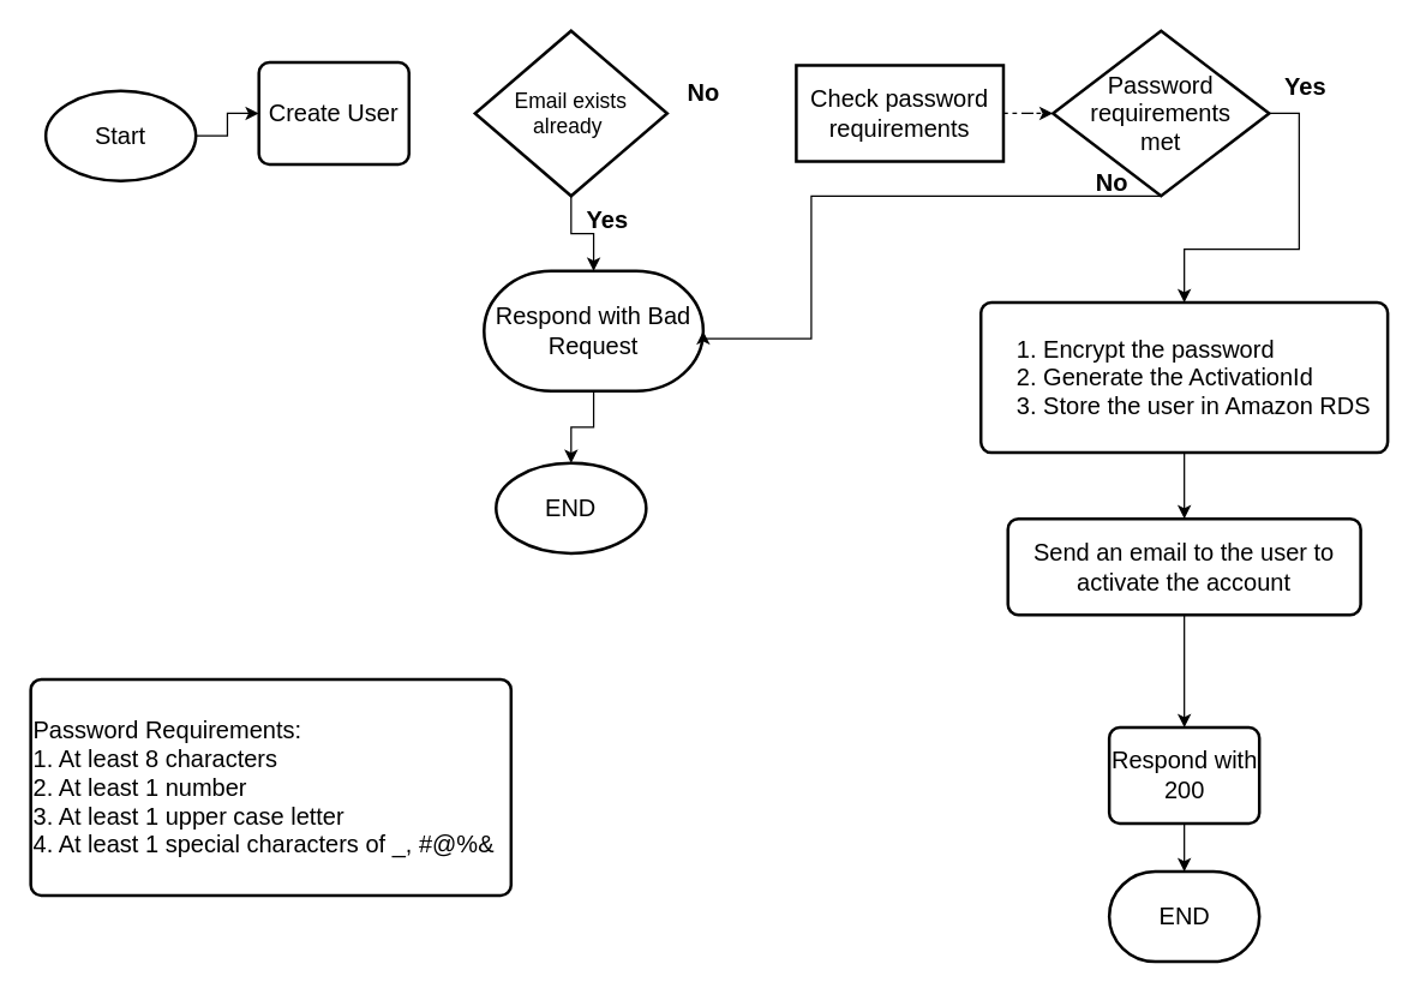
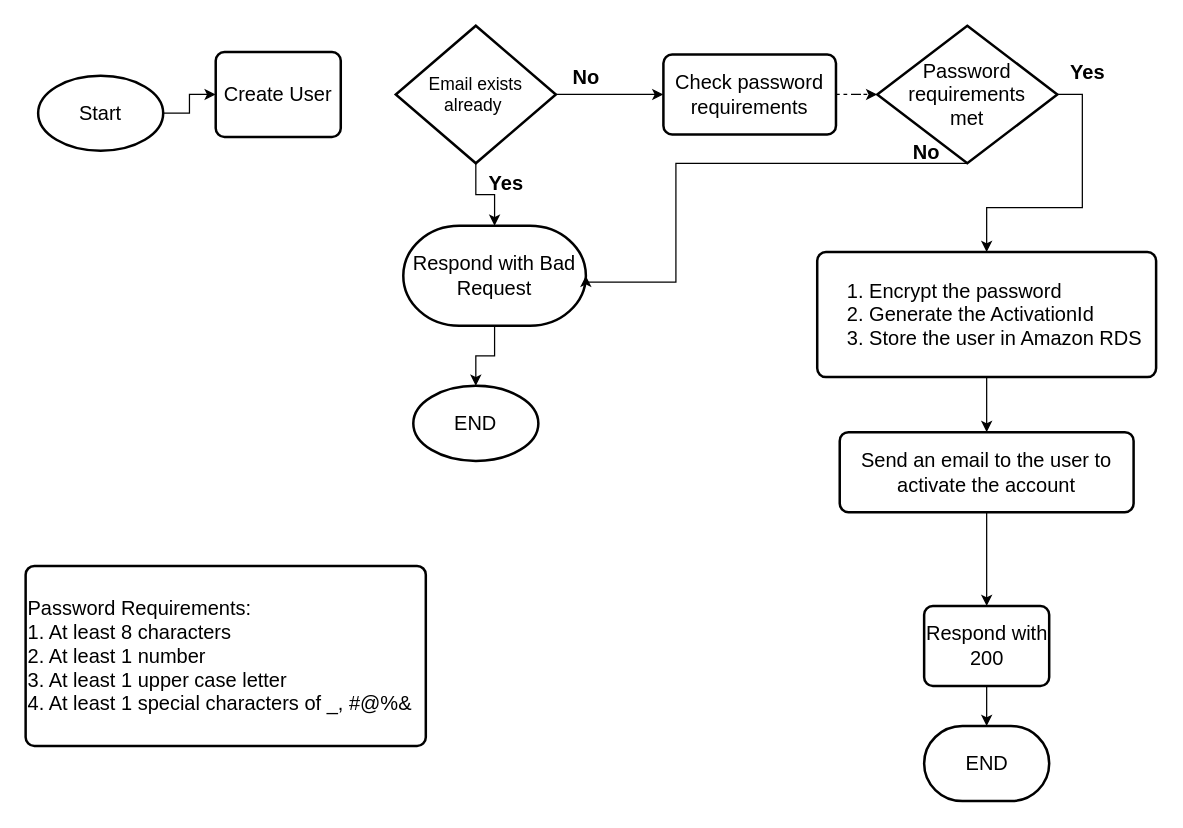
+ <mxCell id="5" value="" style="edgeStyle=orthogonalEdgeStyle;rounded=0;orthogonalLoop=1;jettySize=auto;html=1;fontSize=14;" edge="1" parent="1" source="7" target="9"><mxGeometry relative="1" as="geometry" /></mxCell>
- <mxCell id="9" value="Check password requirements" style="whiteSpace=wrap;html=1;absoluteArcSize=1;arcSize=14;strokeWidth=2;fontSize=16;rounded=0;" vertex="1" parent="1"><mxGeometry x="530" y="43" width="138" height="64" as="geometry" /></mxCell>
+ <mxCell id="9" value="Check password requirements" style="rounded=1;whiteSpace=wrap;html=1;absoluteArcSize=1;arcSize=14;strokeWidth=2;fontSize=16;" vertex="1" parent="1"><mxGeometry x="530" y="43" width="138" height="64" as="geometry" /></mxCell>
